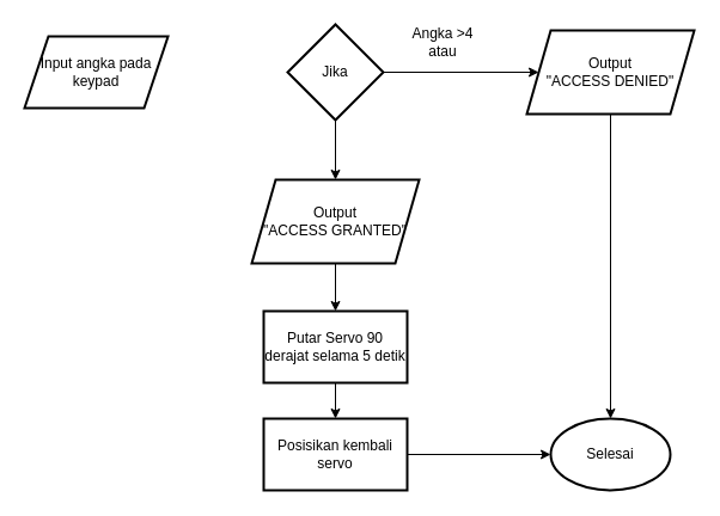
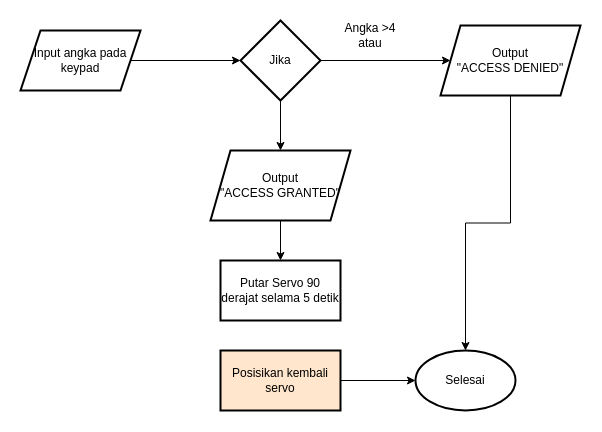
+ <mxCell id="2" value="" style="edgeStyle=orthogonalEdgeStyle;rounded=0;orthogonalLoop=1;jettySize=auto;html=1;" edge="1" parent="1" source="3" target="6"><mxGeometry relative="1" as="geometry" /></mxCell>
- <mxCell id="11" value="" style="edgeStyle=orthogonalEdgeStyle;rounded=0;orthogonalLoop=1;jettySize=auto;html=1;" edge="1" parent="1" source="12" target="13"><mxGeometry relative="1" as="geometry" /></mxCell>
- <mxCell id="13" value="Posisikan kembali servo" style="whiteSpace=wrap;html=1;strokeWidth=2;" vertex="1" parent="1"><mxGeometry x="220" y="350" width="120" height="60" as="geometry" /></mxCell>
+ <mxCell id="13" value="Posisikan kembali servo" style="whiteSpace=wrap;html=1;strokeWidth=2;fillColor=#ffe6cc;" vertex="1" parent="1"><mxGeometry x="220" y="350" width="120" height="60" as="geometry" /></mxCell>
- <mxCell id="14" value="Selesai" style="strokeWidth=2;html=1;shape=mxgraph.flowchart.start_1;whiteSpace=wrap;" vertex="1" parent="1"><mxGeometry x="460" y="350" width="100" height="60" as="geometry" /></mxCell>
+ <mxCell id="14" value="Selesai" style="strokeWidth=2;html=1;shape=mxgraph.flowchart.start_1;whiteSpace=wrap;" vertex="1" parent="1"><mxGeometry x="415" y="350" width="100" height="60" as="geometry" /></mxCell>
